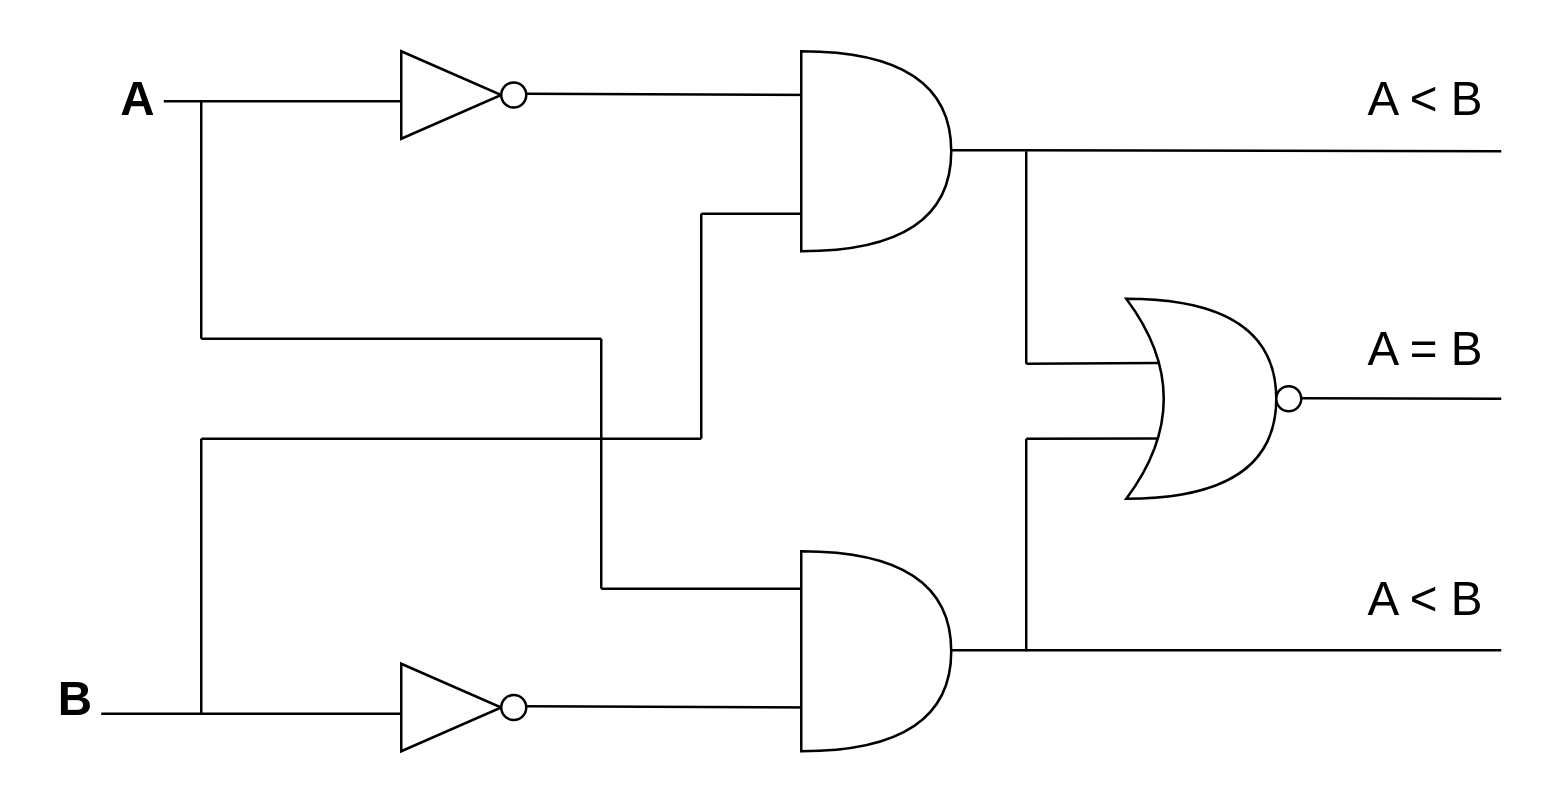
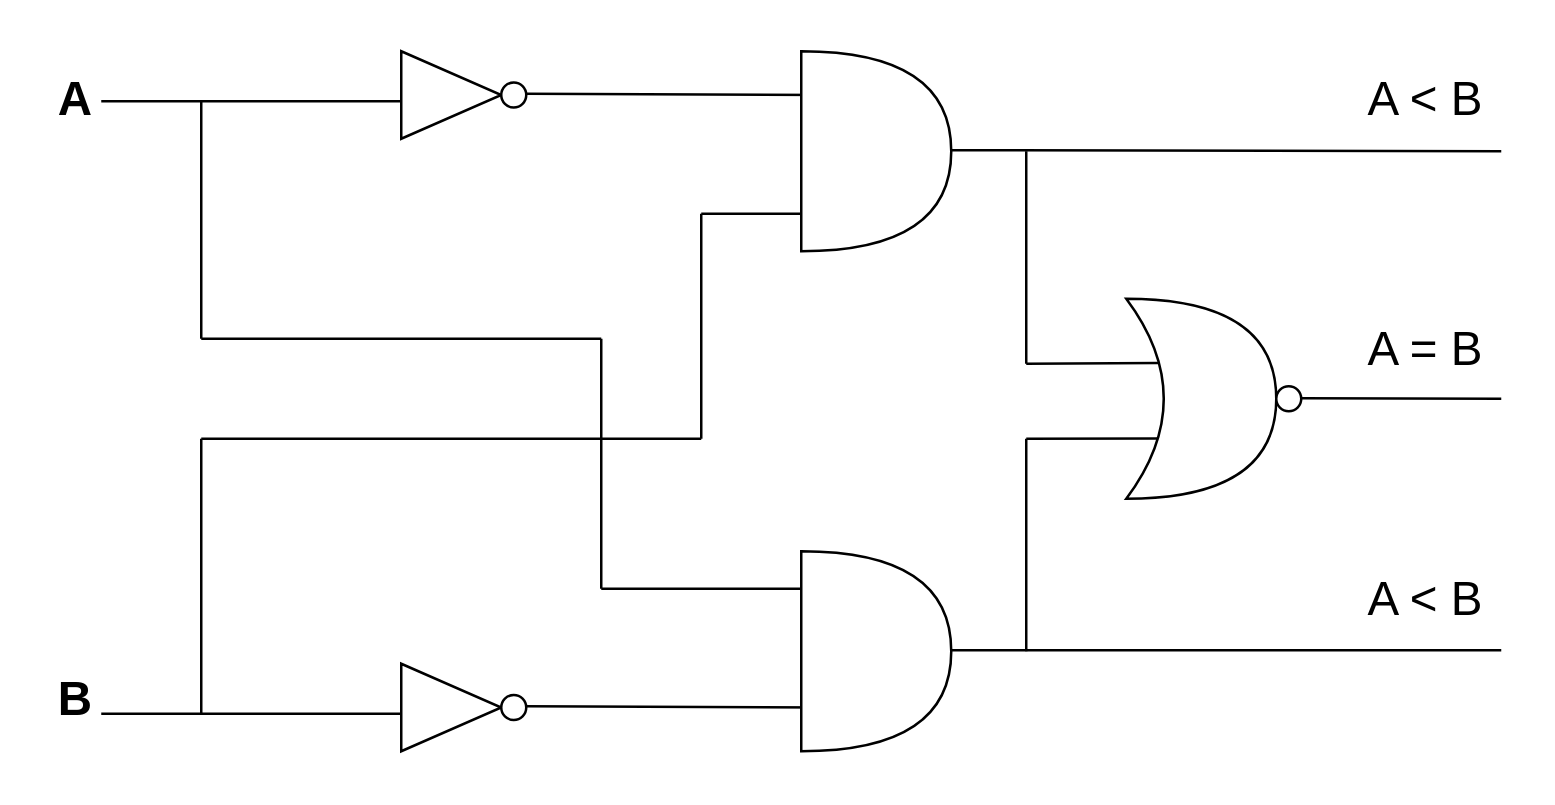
- <mxCell id="2" value="&lt;font style=&quot;font-size: 19px;&quot;&gt;&lt;b&gt;A&lt;/b&gt;&lt;/font&gt;" style="text;html=1;strokeColor=none;fillColor=none;align=center;verticalAlign=middle;whiteSpace=wrap;rounded=0;" vertex="1" parent="1"><mxGeometry x="45" y="25" width="20" height="30" as="geometry" /></mxCell>
+ <mxCell id="2" value="&lt;font style=&quot;font-size: 19px;&quot;&gt;&lt;b&gt;A&lt;/b&gt;&lt;/font&gt;" style="text;html=1;strokeColor=none;fillColor=none;align=center;verticalAlign=middle;whiteSpace=wrap;rounded=0;" vertex="1" parent="1"><mxGeometry x="20" y="25" width="20" height="30" as="geometry" /></mxCell>
